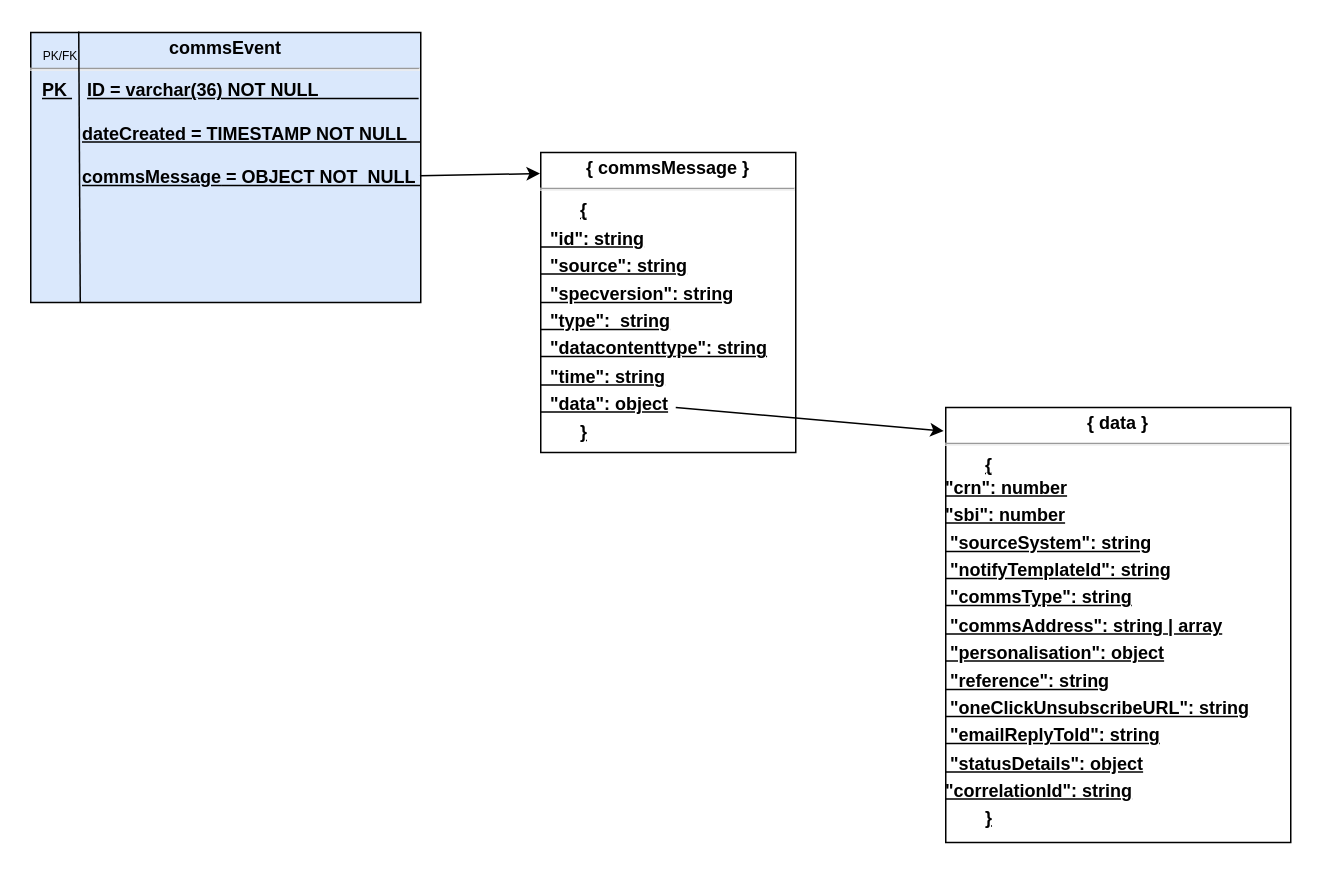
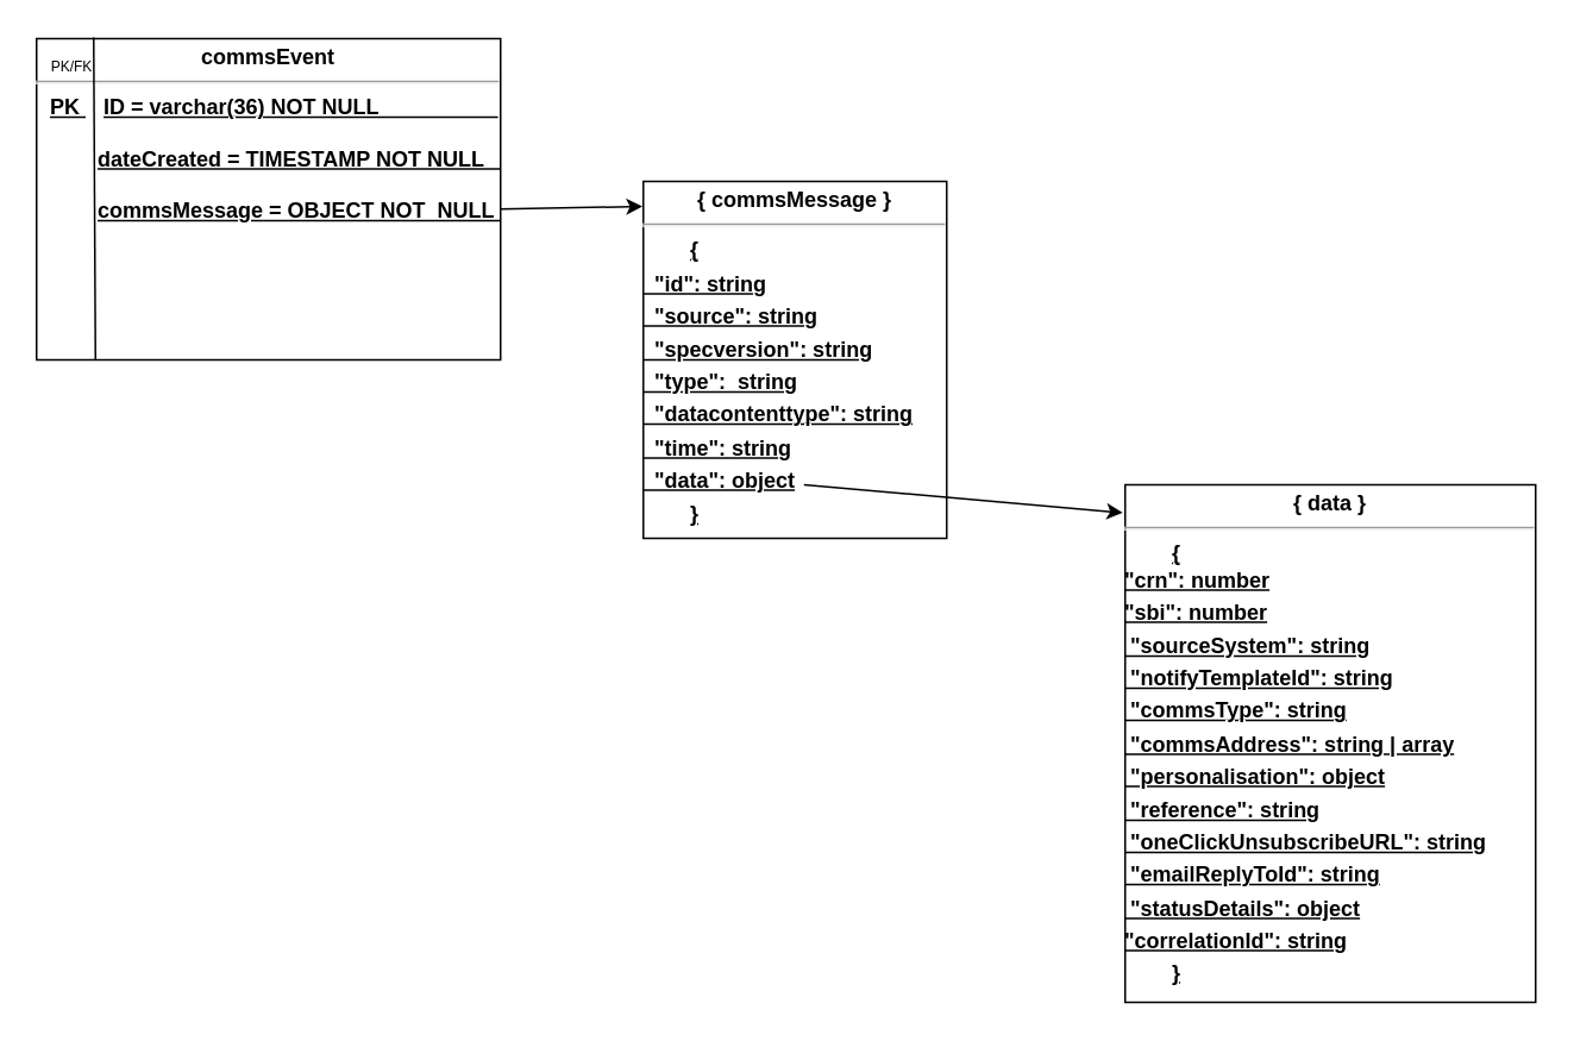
- <mxCell id="2" value="&lt;p style=&quot;margin: 4px 0px 0px; text-align: center;&quot;&gt;&lt;b style=&quot;&quot;&gt;commsEvent&lt;/b&gt;&lt;/p&gt;&lt;hr&gt;&lt;p style=&quot;margin: 0px ; margin-left: 8px&quot;&gt;&lt;b&gt;&lt;u&gt;PK&amp;nbsp;&lt;/u&gt; &amp;nbsp; &lt;u&gt;ID = varchar(36) NOT NULL&amp;nbsp; &amp;nbsp; &amp;nbsp; &amp;nbsp; &amp;nbsp; &amp;nbsp; &amp;nbsp; &amp;nbsp; &amp;nbsp; &amp;nbsp;&amp;nbsp;&lt;/u&gt;&lt;/b&gt;&lt;/p&gt;&lt;p style=&quot;margin: 0px ; margin-left: 8px&quot;&gt;&lt;b&gt;&lt;u&gt;&lt;br&gt;&lt;span style=&quot;white-space: pre;&quot;&gt;&#09;&lt;/span&gt;dateCreated = TIMESTAMP NOT NULL&amp;nbsp; &amp;nbsp;&lt;/u&gt;&lt;/b&gt;&lt;/p&gt;&lt;p style=&quot;margin: 0px ; margin-left: 8px&quot;&gt;&lt;b&gt;&lt;br&gt;&lt;span style=&quot;white-space: pre;&quot;&gt;&lt;u&gt;&#09;&lt;/u&gt;&lt;/span&gt;&lt;/b&gt;&lt;u&gt;&lt;b style=&quot;text-align: center;&quot;&gt;commsMessage&lt;/b&gt;&lt;b&gt;&amp;nbsp;= OBJECT NOT&amp;nbsp; NULL&amp;nbsp; &amp;nbsp; &amp;nbsp; &amp;nbsp; &amp;nbsp; &amp;nbsp; &amp;nbsp;&lt;/b&gt;&lt;/u&gt;&lt;/p&gt;" style="verticalAlign=top;align=left;overflow=fill;fontSize=12;fontFamily=Helvetica;html=1;rounded=0;shadow=0;comic=0;labelBackgroundColor=none;strokeWidth=1;fillColor=#dae8fc;" parent="1" vertex="1"><mxGeometry x="20" y="21" width="260" height="180" as="geometry" /></mxCell>
+ <mxCell id="2" value="&lt;p style=&quot;margin: 4px 0px 0px; text-align: center;&quot;&gt;&lt;b style=&quot;&quot;&gt;commsEvent&lt;/b&gt;&lt;/p&gt;&lt;hr&gt;&lt;p style=&quot;margin: 0px ; margin-left: 8px&quot;&gt;&lt;b&gt;&lt;u&gt;PK&amp;nbsp;&lt;/u&gt; &amp;nbsp; &lt;u&gt;ID = varchar(36) NOT NULL&amp;nbsp; &amp;nbsp; &amp;nbsp; &amp;nbsp; &amp;nbsp; &amp;nbsp; &amp;nbsp; &amp;nbsp; &amp;nbsp; &amp;nbsp;&amp;nbsp;&lt;/u&gt;&lt;/b&gt;&lt;/p&gt;&lt;p style=&quot;margin: 0px ; margin-left: 8px&quot;&gt;&lt;b&gt;&lt;u&gt;&lt;br&gt;&lt;span style=&quot;white-space: pre;&quot;&gt;&#09;&lt;/span&gt;dateCreated = TIMESTAMP NOT NULL&amp;nbsp; &amp;nbsp;&lt;/u&gt;&lt;/b&gt;&lt;/p&gt;&lt;p style=&quot;margin: 0px ; margin-left: 8px&quot;&gt;&lt;b&gt;&lt;br&gt;&lt;span style=&quot;white-space: pre;&quot;&gt;&lt;u&gt;&#09;&lt;/u&gt;&lt;/span&gt;&lt;/b&gt;&lt;u&gt;&lt;b style=&quot;text-align: center;&quot;&gt;commsMessage&lt;/b&gt;&lt;b&gt;&amp;nbsp;= OBJECT NOT&amp;nbsp; NULL&amp;nbsp; &amp;nbsp; &amp;nbsp; &amp;nbsp; &amp;nbsp; &amp;nbsp; &amp;nbsp;&lt;/b&gt;&lt;/u&gt;&lt;/p&gt;" style="verticalAlign=top;align=left;overflow=fill;fontSize=12;fontFamily=Helvetica;html=1;rounded=0;shadow=0;comic=0;labelBackgroundColor=none;strokeWidth=1" parent="1" vertex="1"><mxGeometry x="20" y="21" width="260" height="180" as="geometry" /></mxCell>
